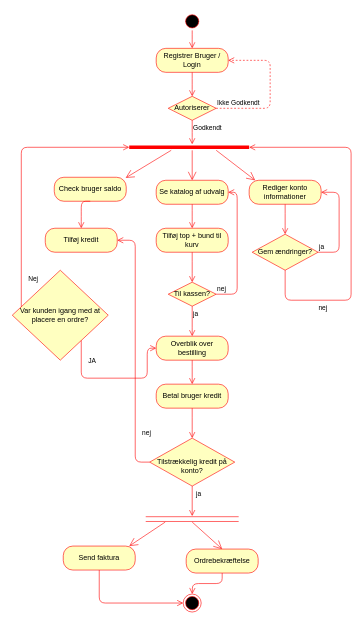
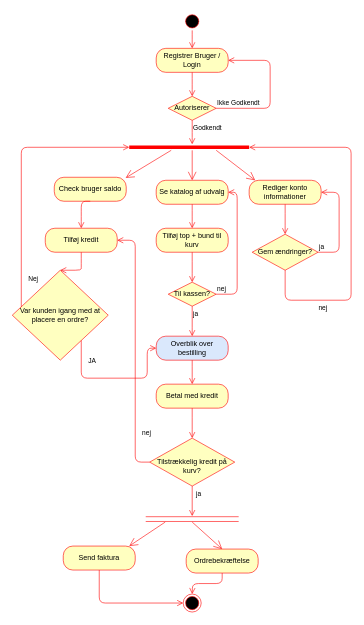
- <mxCell id="5" value="Ikke Godkendt" style="edgeStyle=orthogonalEdgeStyle;html=1;align=left;verticalAlign=bottom;endArrow=open;endSize=8;strokeColor=#ff0000;entryX=1;entryY=0.5;entryDx=0;entryDy=0;exitX=1;exitY=0.5;exitDx=0;exitDy=0;dashed=1;" parent="1" source="4" target="2" edge="1"><mxGeometry x="-1" relative="1" as="geometry"><mxPoint x="460" y="260" as="targetPoint" /><Array as="points"><mxPoint x="450" y="180" /><mxPoint x="450" y="100" /></Array></mxGeometry></mxCell>
+ <mxCell id="5" value="Ikke Godkendt" style="edgeStyle=orthogonalEdgeStyle;html=1;align=left;verticalAlign=bottom;endArrow=open;endSize=8;strokeColor=#ff0000;entryX=1;entryY=0.5;entryDx=0;entryDy=0;exitX=1;exitY=0.5;exitDx=0;exitDy=0;" parent="1" source="4" target="2" edge="1"><mxGeometry x="-1" relative="1" as="geometry"><mxPoint x="460" y="260" as="targetPoint" /><Array as="points"><mxPoint x="450" y="180" /><mxPoint x="450" y="100" /></Array></mxGeometry></mxCell>
+ <mxCell id="46" value="" style="edgeStyle=orthogonalEdgeStyle;html=1;verticalAlign=bottom;endArrow=open;endSize=8;strokeColor=#ff0000;shadow=0;exitX=0.5;exitY=1;exitDx=0;exitDy=0;entryX=0.5;entryY=0;entryDx=0;entryDy=0;" edge="1" parent="1" source="12" target="43"><mxGeometry relative="1" as="geometry"><mxPoint x="145" y="390" as="targetPoint" /><Array as="points"><mxPoint x="135" y="440" /><mxPoint x="135" y="440" /></Array><mxPoint x="145" y="350" as="sourcePoint" /></mxGeometry></mxCell>
- <mxCell id="24" value="Overblik over bestilling" style="rounded=1;whiteSpace=wrap;html=1;arcSize=40;fontColor=#000000;fillColor=#ffffc0;strokeColor=#ff0000;" parent="1" vertex="1"><mxGeometry x="260" y="560" width="120" height="40" as="geometry" /></mxCell>
+ <mxCell id="24" value="Overblik over bestilling" style="rounded=1;whiteSpace=wrap;html=1;arcSize=40;fontColor=#000000;fillColor=#dae8fc;strokeColor=#ff0000;" parent="1" vertex="1"><mxGeometry x="260" y="560" width="120" height="40" as="geometry" /></mxCell>
- <mxCell id="26" value="Betal bruger kredit" style="rounded=1;whiteSpace=wrap;html=1;arcSize=40;fontColor=#000000;fillColor=#ffffc0;strokeColor=#ff0000;" parent="1" vertex="1"><mxGeometry x="260" y="640" width="120" height="40" as="geometry" /></mxCell>
+ <mxCell id="26" value="Betal med kredit" style="rounded=1;whiteSpace=wrap;html=1;arcSize=40;fontColor=#000000;fillColor=#ffffc0;strokeColor=#ff0000;" parent="1" vertex="1"><mxGeometry x="260" y="640" width="120" height="40" as="geometry" /></mxCell>
- <mxCell id="28" value="&lt;font style=&quot;font-size: 12px ; line-height: 120%&quot;&gt;&lt;br&gt;Tilstrækkelig kredit på konto?&lt;/font&gt;" style="rhombus;whiteSpace=wrap;html=1;fillColor=#ffffc0;strokeColor=#ff0000;" parent="1" vertex="1"><mxGeometry x="249" y="730" width="142" height="80" as="geometry" /></mxCell>
+ <mxCell id="28" value="&lt;font style=&quot;font-size: 12px ; line-height: 120%&quot;&gt;&lt;br&gt;Tilstrækkelig kredit på kurv?&lt;/font&gt;" style="rhombus;whiteSpace=wrap;html=1;fillColor=#ffffc0;strokeColor=#ff0000;" parent="1" vertex="1"><mxGeometry x="249" y="730" width="142" height="80" as="geometry" /></mxCell>
